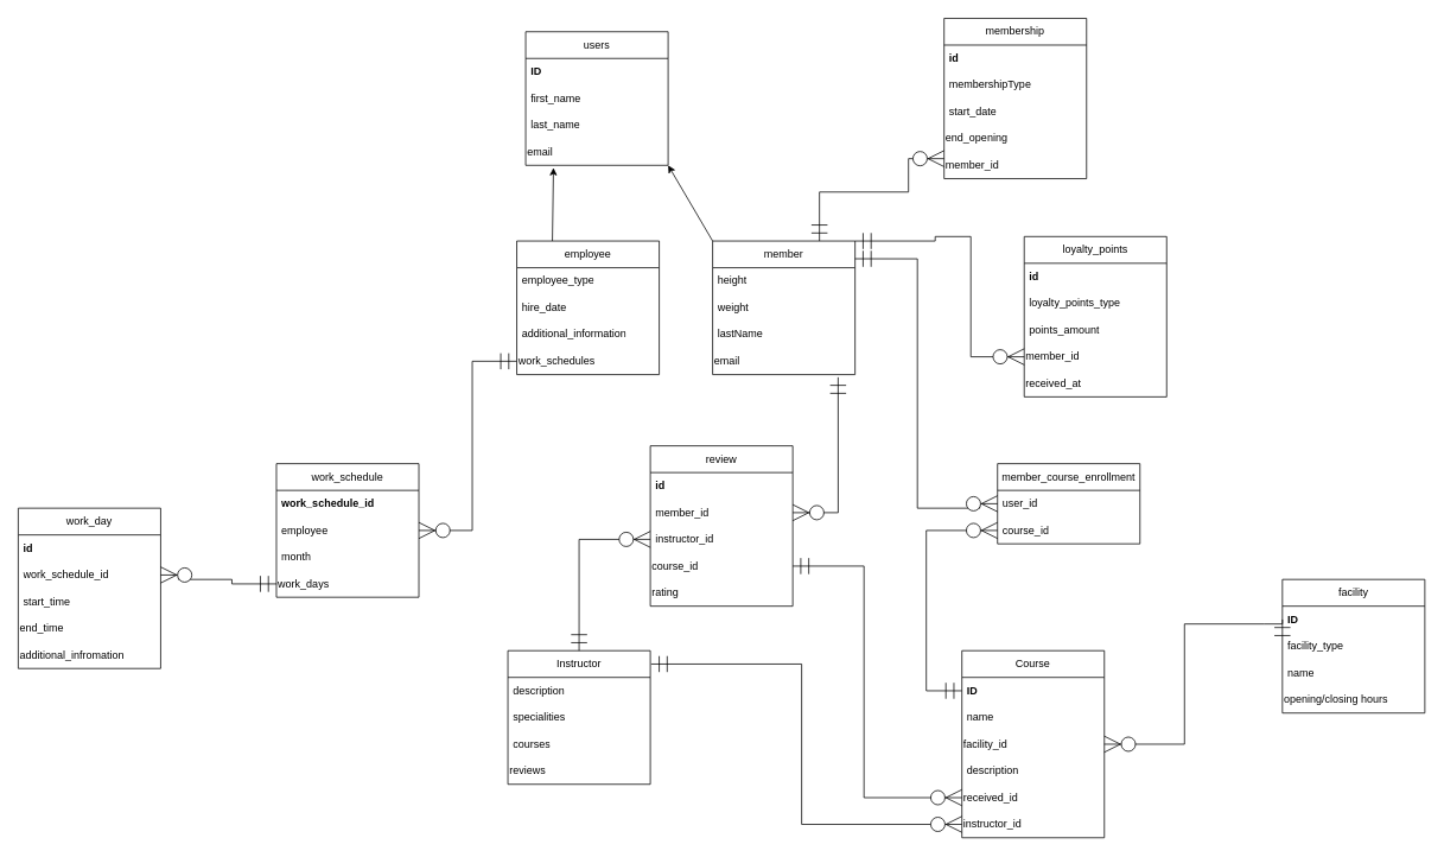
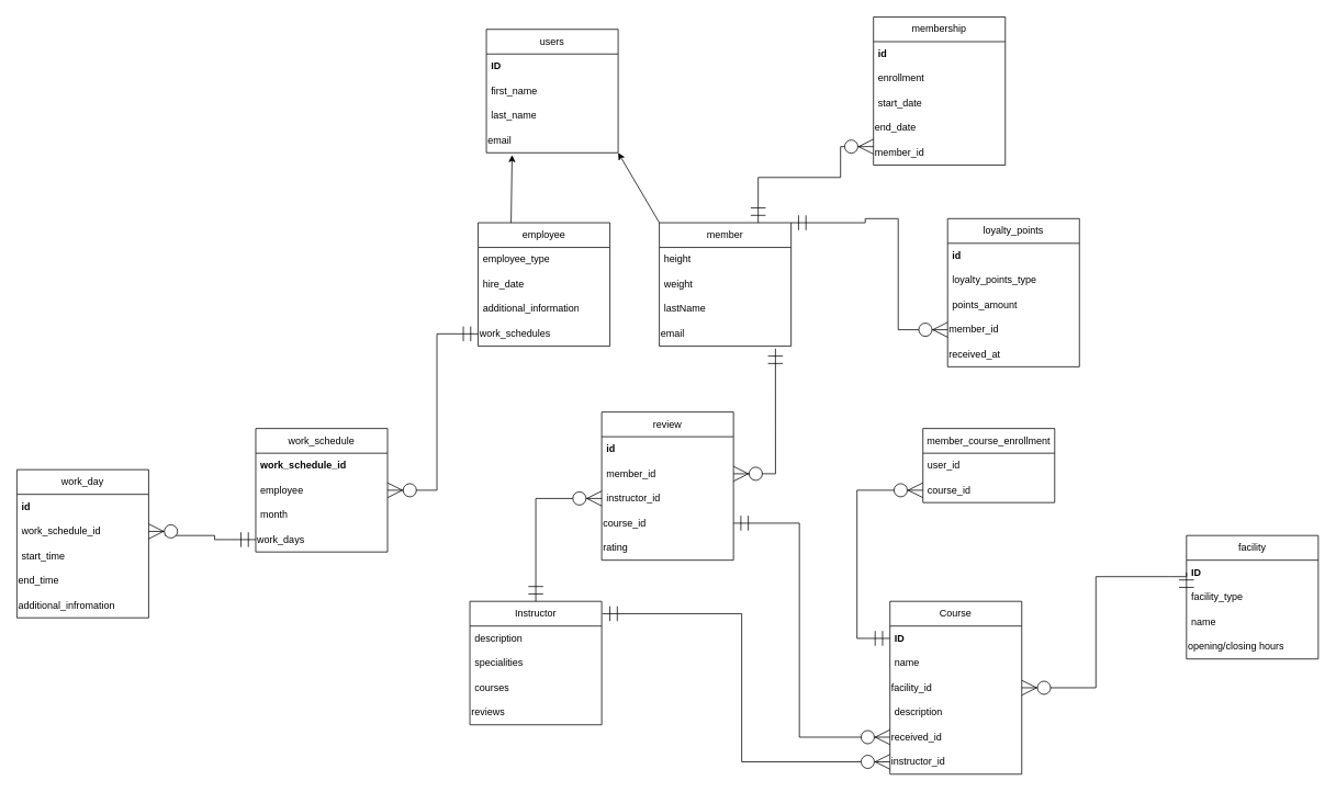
- <mxCell id="65" value="membershipType" style="text;strokeColor=none;fillColor=none;align=left;verticalAlign=middle;spacingLeft=4;spacingRight=4;overflow=hidden;points=[[0,0.5],[1,0.5]];portConstraint=eastwest;rotatable=0;whiteSpace=wrap;html=1;" vertex="1" parent="63"><mxGeometry y="60" width="160" height="30" as="geometry" /></mxCell>
+ <mxCell id="65" value="enrollment" style="text;strokeColor=none;fillColor=none;align=left;verticalAlign=middle;spacingLeft=4;spacingRight=4;overflow=hidden;points=[[0,0.5],[1,0.5]];portConstraint=eastwest;rotatable=0;whiteSpace=wrap;html=1;" vertex="1" parent="63"><mxGeometry y="60" width="160" height="30" as="geometry" /></mxCell>
- <mxCell id="67" value="end_opening" style="text;html=1;strokeColor=none;fillColor=none;align=left;verticalAlign=middle;whiteSpace=wrap;rounded=0;" vertex="1" parent="63"><mxGeometry y="120" width="160" height="30" as="geometry" /></mxCell>
+ <mxCell id="67" value="end_date" style="text;html=1;strokeColor=none;fillColor=none;align=left;verticalAlign=middle;whiteSpace=wrap;rounded=0;" vertex="1" parent="63"><mxGeometry y="120" width="160" height="30" as="geometry" /></mxCell>
- <mxCell id="52" style="edgeStyle=orthogonalEdgeStyle;rounded=0;orthogonalLoop=1;jettySize=auto;html=1;endArrow=ERzeroToMany;endFill=1;endSize=16;startSize=16;startArrow=ERmandOne;startFill=0;exitX=1;exitY=0.133;exitDx=0;exitDy=0;exitPerimeter=0;entryX=0;entryY=0.5;entryDx=0;entryDy=0;" edge="1" parent="1" source="12" target="50"><mxGeometry relative="1" as="geometry"><mxPoint x="1100" y="470" as="sourcePoint" /><mxPoint x="1000" y="470" as="targetPoint" /><Array as="points"><mxPoint x="1030" y="290" /><mxPoint x="1030" y="570" /><mxPoint x="1100" y="570" /><mxPoint x="1100" y="565" /></Array></mxGeometry></mxCell>
